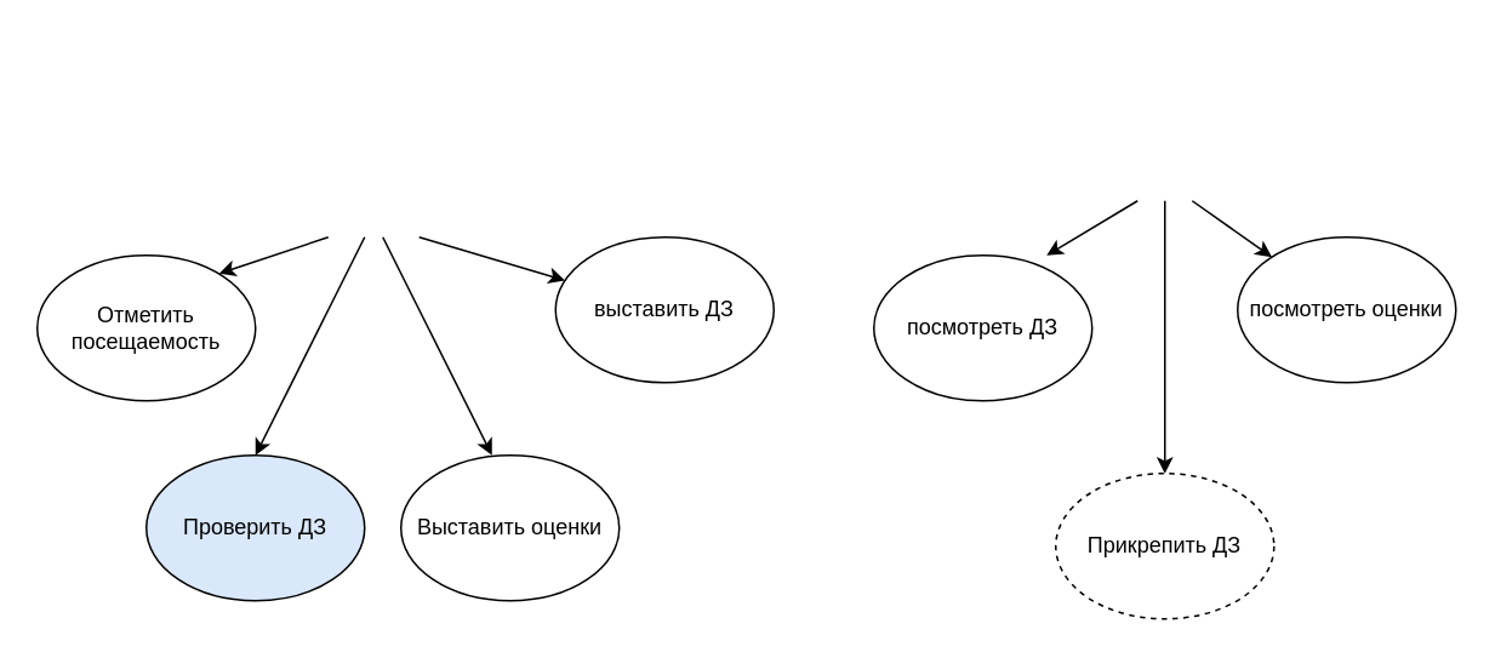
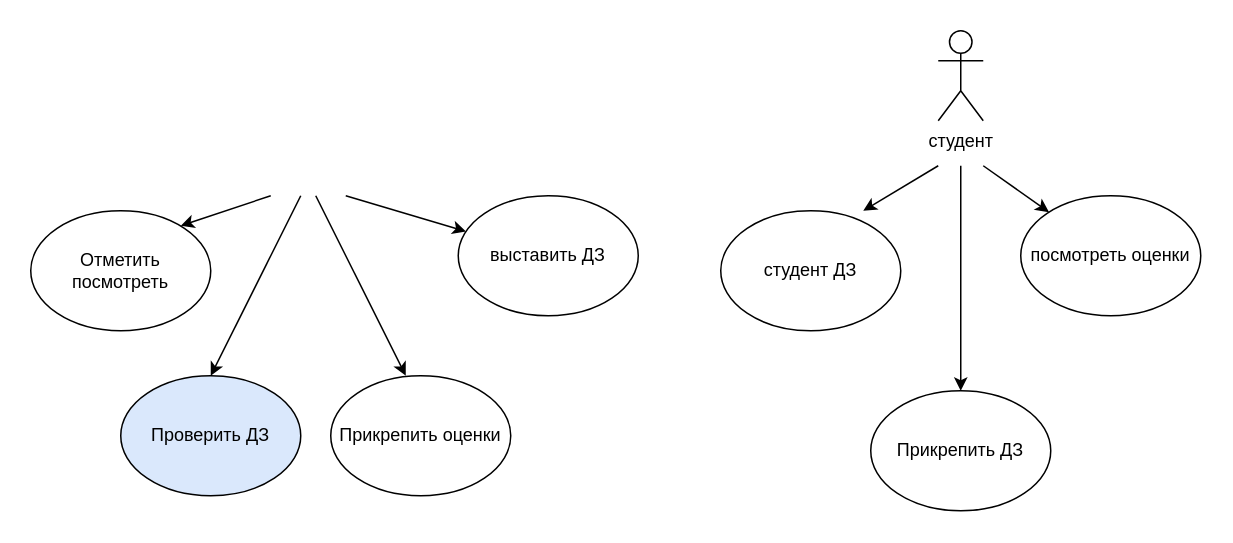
+ <mxCell id="2" value="студент" style="shape=umlActor;verticalLabelPosition=bottom;verticalAlign=top;html=1;outlineConnect=0;" vertex="1" parent="1"><mxGeometry x="625" y="20" width="30" height="60" as="geometry" /></mxCell>
- <mxCell id="4" value="Отметить посещаемость" style="ellipse;whiteSpace=wrap;html=1;" vertex="1" parent="1"><mxGeometry x="20" y="140" width="120" height="80" as="geometry" /></mxCell>
+ <mxCell id="4" value="Отметить посмотреть" style="ellipse;whiteSpace=wrap;html=1;" vertex="1" parent="1"><mxGeometry x="20" y="140" width="120" height="80" as="geometry" /></mxCell>
- <mxCell id="8" value="посмотреть ДЗ" style="ellipse;whiteSpace=wrap;html=1;" vertex="1" parent="1"><mxGeometry x="480" y="140" width="120" height="80" as="geometry" /></mxCell>
+ <mxCell id="8" value="студент ДЗ" style="ellipse;whiteSpace=wrap;html=1;" vertex="1" parent="1"><mxGeometry x="480" y="140" width="120" height="80" as="geometry" /></mxCell>
- <mxCell id="5" value="Выставить оценки" style="ellipse;whiteSpace=wrap;html=1;" vertex="1" parent="1"><mxGeometry x="220" y="250" width="120" height="80" as="geometry" /></mxCell>
+ <mxCell id="5" value="Прикрепить оценки" style="ellipse;whiteSpace=wrap;html=1;" vertex="1" parent="1"><mxGeometry x="220" y="250" width="120" height="80" as="geometry" /></mxCell>
- <mxCell id="9" value="Прикрепить ДЗ" style="ellipse;whiteSpace=wrap;html=1;dashed=1;" vertex="1" parent="1"><mxGeometry x="580" y="260" width="120" height="80" as="geometry" /></mxCell>
+ <mxCell id="9" value="Прикрепить ДЗ" style="ellipse;whiteSpace=wrap;html=1;" vertex="1" parent="1"><mxGeometry x="580" y="260" width="120" height="80" as="geometry" /></mxCell>
